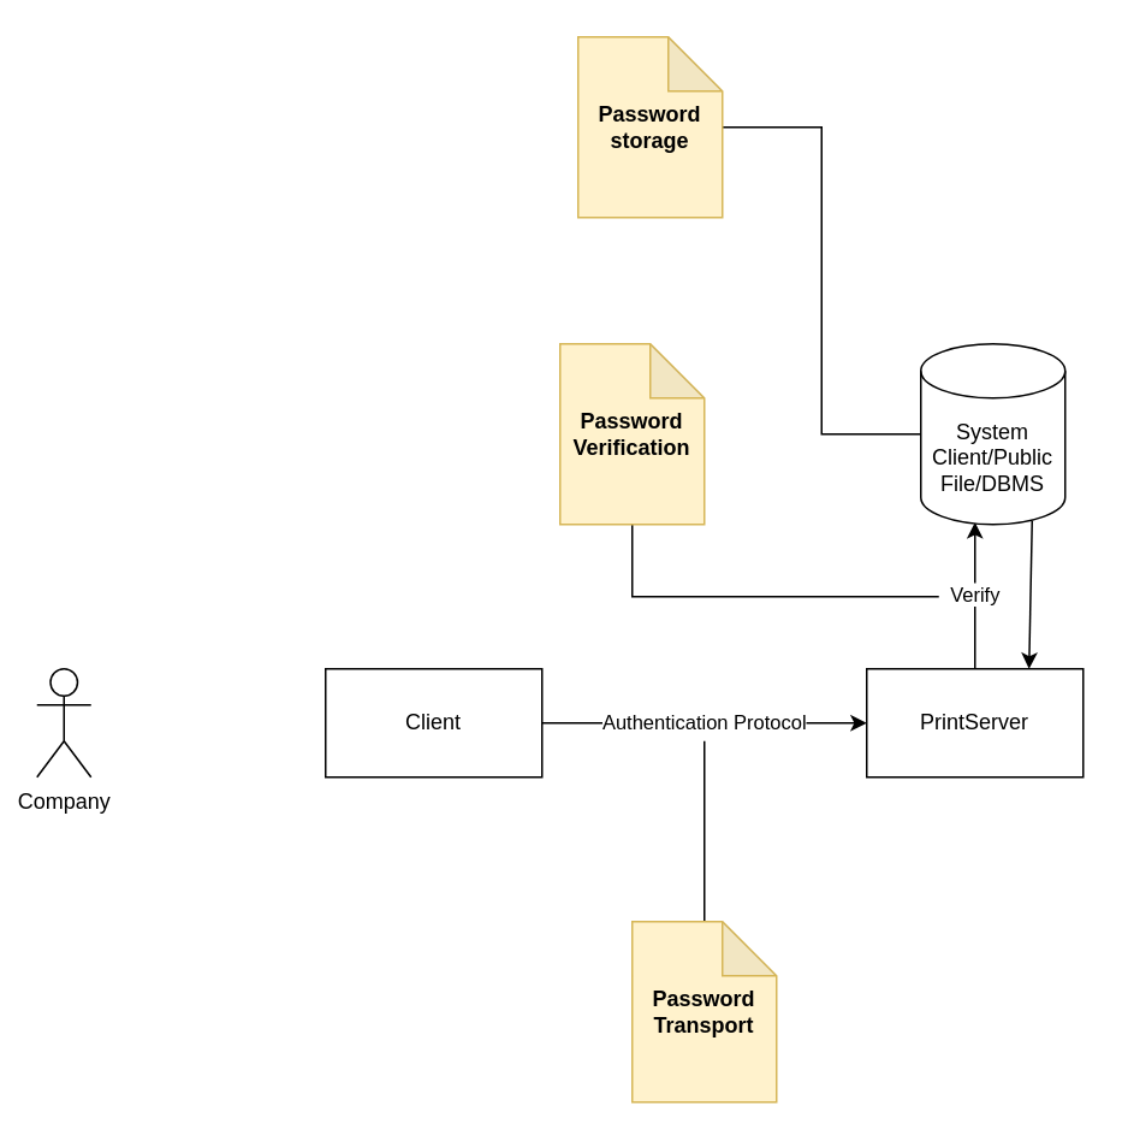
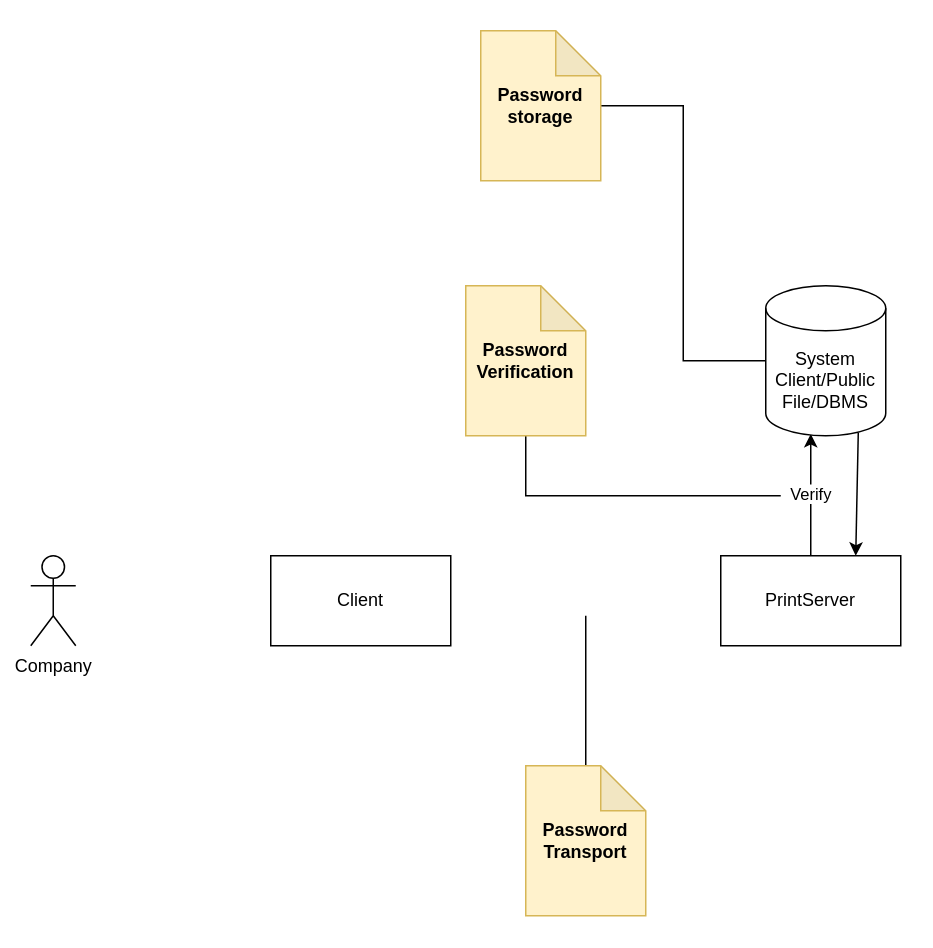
- <mxCell id="3" value="Authentication Protocol" style="edgeStyle=orthogonalEdgeStyle;rounded=0;orthogonalLoop=1;jettySize=auto;html=1;" edge="1" parent="1" source="4" target="6"><mxGeometry relative="1" as="geometry" /></mxCell>
